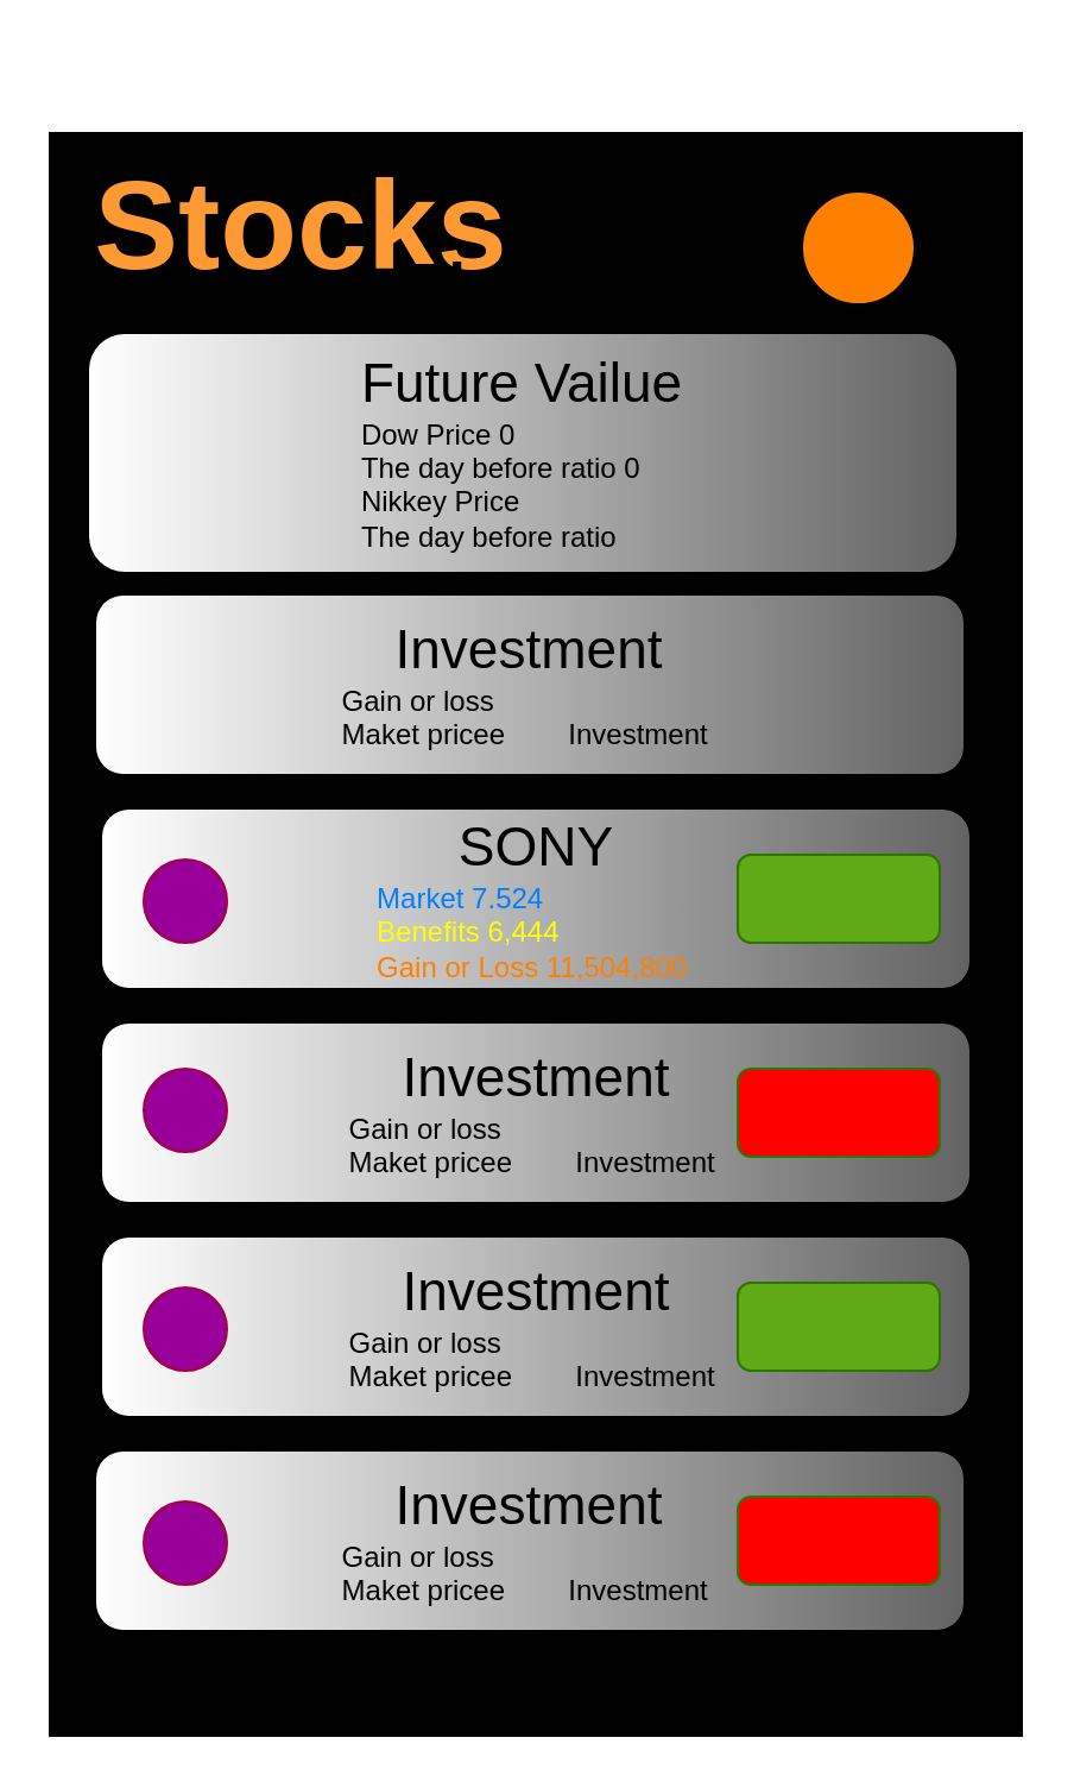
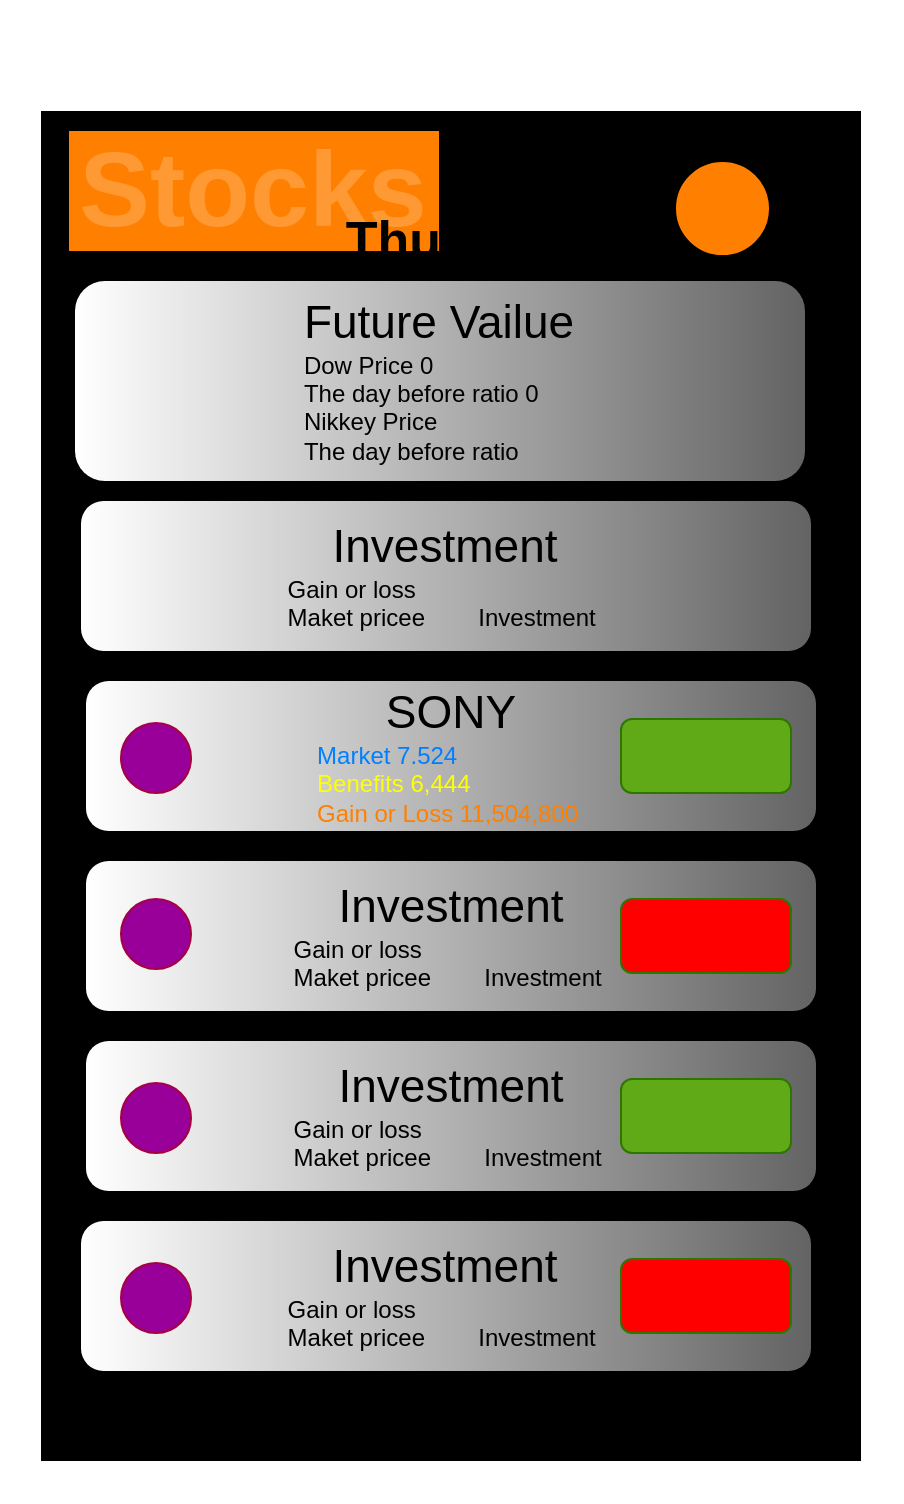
- <mxCell id="4" value="&lt;font color=&quot;#ff9933&quot; size=&quot;1&quot;&gt;&lt;b style=&quot;line-height: 360% ; font-size: 53px&quot;&gt;Stocks&lt;/b&gt;&lt;/font&gt;" style="rounded=0;whiteSpace=wrap;html=1;strokeColor=none;fillColor=#000000;" parent="1" vertex="1"><mxGeometry x="34" y="30" width="185" height="60" as="geometry" /></mxCell>
+ <mxCell id="4" value="&lt;font color=&quot;#ff9933&quot; size=&quot;1&quot;&gt;&lt;b style=&quot;line-height: 360% ; font-size: 53px&quot;&gt;Stocks&lt;/b&gt;&lt;/font&gt;" style="rounded=0;whiteSpace=wrap;html=1;strokeColor=none;fillColor=#ff8000;" parent="1" vertex="1"><mxGeometry x="34" y="30" width="185" height="60" as="geometry" /></mxCell>
- <mxCell id="18" value="&lt;font style=&quot;font-size: 26px&quot;&gt;&lt;b&gt;Thu 25 The&lt;/b&gt;&lt;/font&gt;" style="rounded=0;whiteSpace=wrap;html=1;strokeColor=none;fillColor=#000000;opacity=0;" vertex="1" parent="1"><mxGeometry x="165" y="55" width="152.5" height="60" as="geometry" /></mxCell>
+ <mxCell id="18" value="&lt;font style=&quot;font-size: 26px&quot;&gt;&lt;b&gt;Thu 25 Jun&lt;/b&gt;&lt;/font&gt;" style="rounded=0;whiteSpace=wrap;html=1;strokeColor=none;fillColor=#000000;opacity=0;" vertex="1" parent="1"><mxGeometry x="165" y="55" width="152.5" height="60" as="geometry" /></mxCell>
